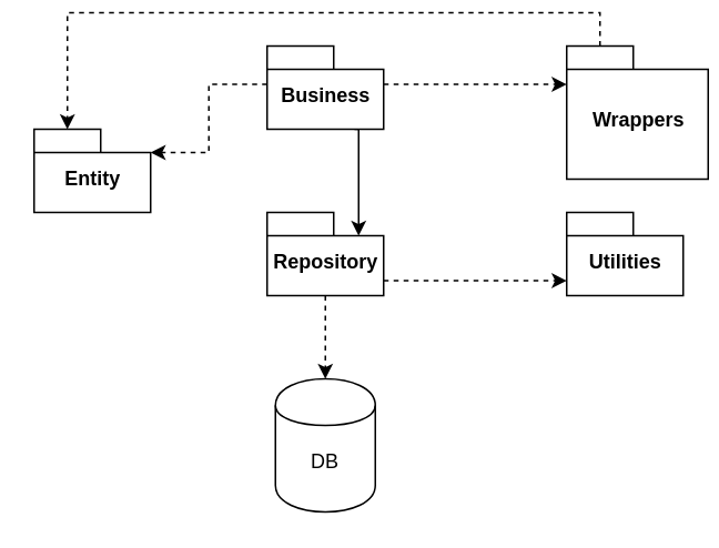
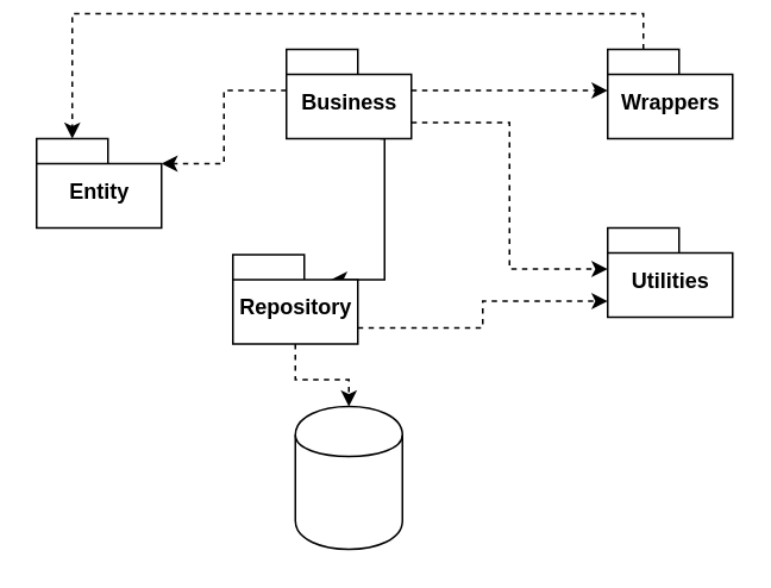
- <mxCell id="12" value="Wrappers" style="shape=folder;fontStyle=1;spacingTop=10;tabWidth=40;tabHeight=14;tabPosition=left;html=1;" vertex="1" parent="1"><mxGeometry x="340" y="20" width="85" height="80" as="geometry" /></mxCell>
+ <mxCell id="12" value="Wrappers" style="shape=folder;fontStyle=1;spacingTop=10;tabWidth=40;tabHeight=14;tabPosition=left;html=1;" vertex="1" parent="1"><mxGeometry x="340" y="20" width="70" height="50" as="geometry" /></mxCell>
+ <mxCell id="4" style="edgeStyle=orthogonalEdgeStyle;rounded=0;orthogonalLoop=1;jettySize=auto;html=1;exitX=0;exitY=0;exitDx=70;exitDy=41;exitPerimeter=0;entryX=0;entryY=0;entryDx=0;entryDy=23;entryPerimeter=0;dashed=1;" edge="1" parent="1" source="6" target="10"><mxGeometry relative="1" as="geometry" /></mxCell>
- <mxCell id="9" value="Repository" style="shape=folder;fontStyle=1;spacingTop=10;tabWidth=40;tabHeight=14;tabPosition=left;html=1;" vertex="1" parent="1"><mxGeometry x="160" y="120" width="70" height="50" as="geometry" /></mxCell>
+ <mxCell id="9" value="Repository" style="shape=folder;fontStyle=1;spacingTop=10;tabWidth=40;tabHeight=14;tabPosition=left;html=1;" vertex="1" parent="1"><mxGeometry x="130" y="135" width="70" height="50" as="geometry" /></mxCell>
- <mxCell id="15" value="DB" style="text;html=1;strokeColor=none;fillColor=none;align=center;verticalAlign=middle;whiteSpace=wrap;rounded=0;" vertex="1" parent="1"><mxGeometry x="175" y="260" width="40" height="20" as="geometry" /></mxCell>
